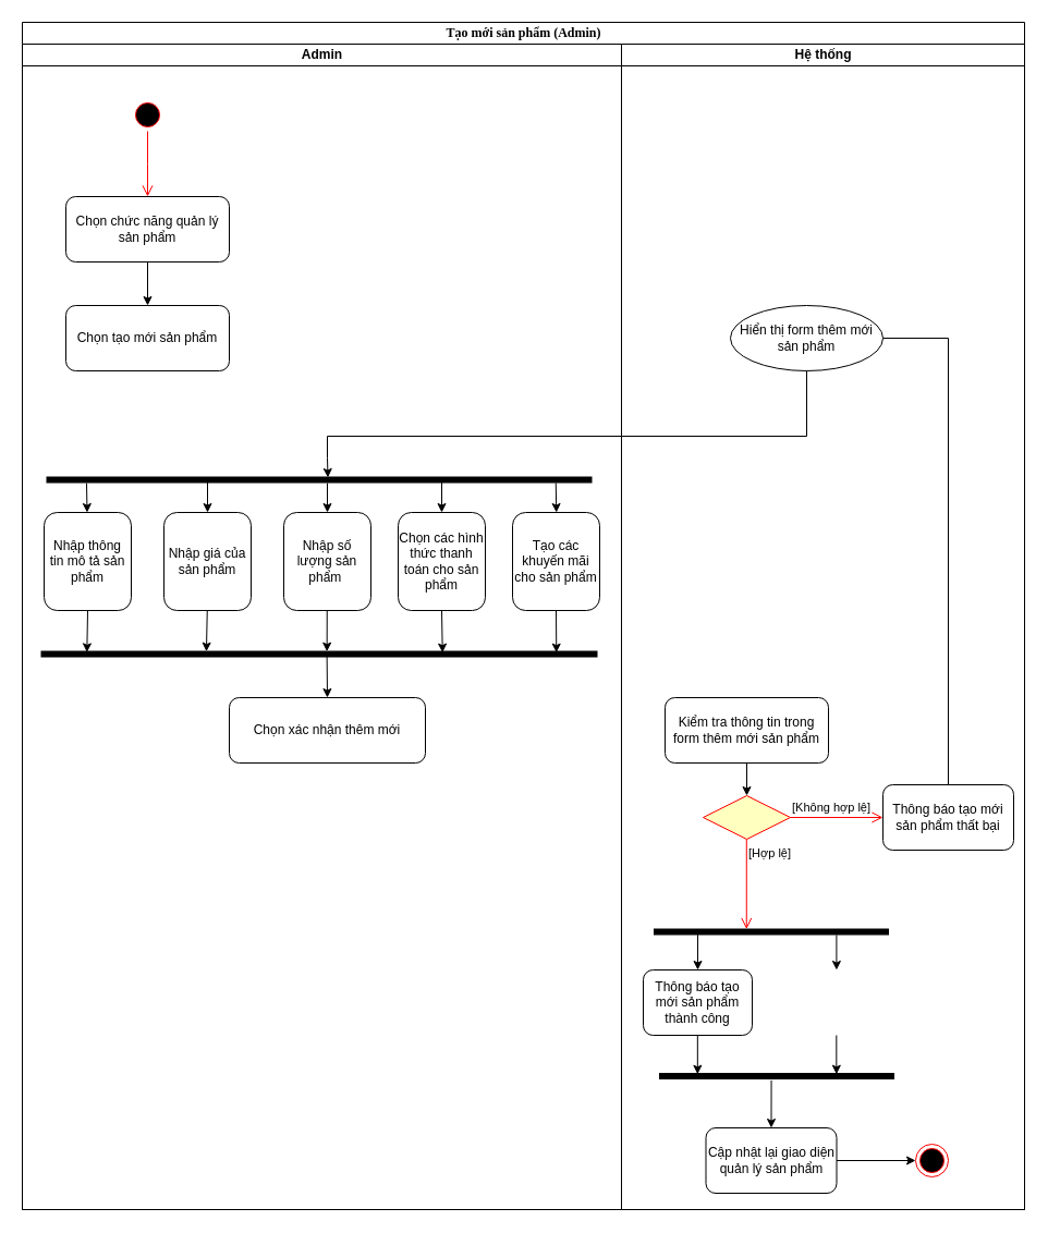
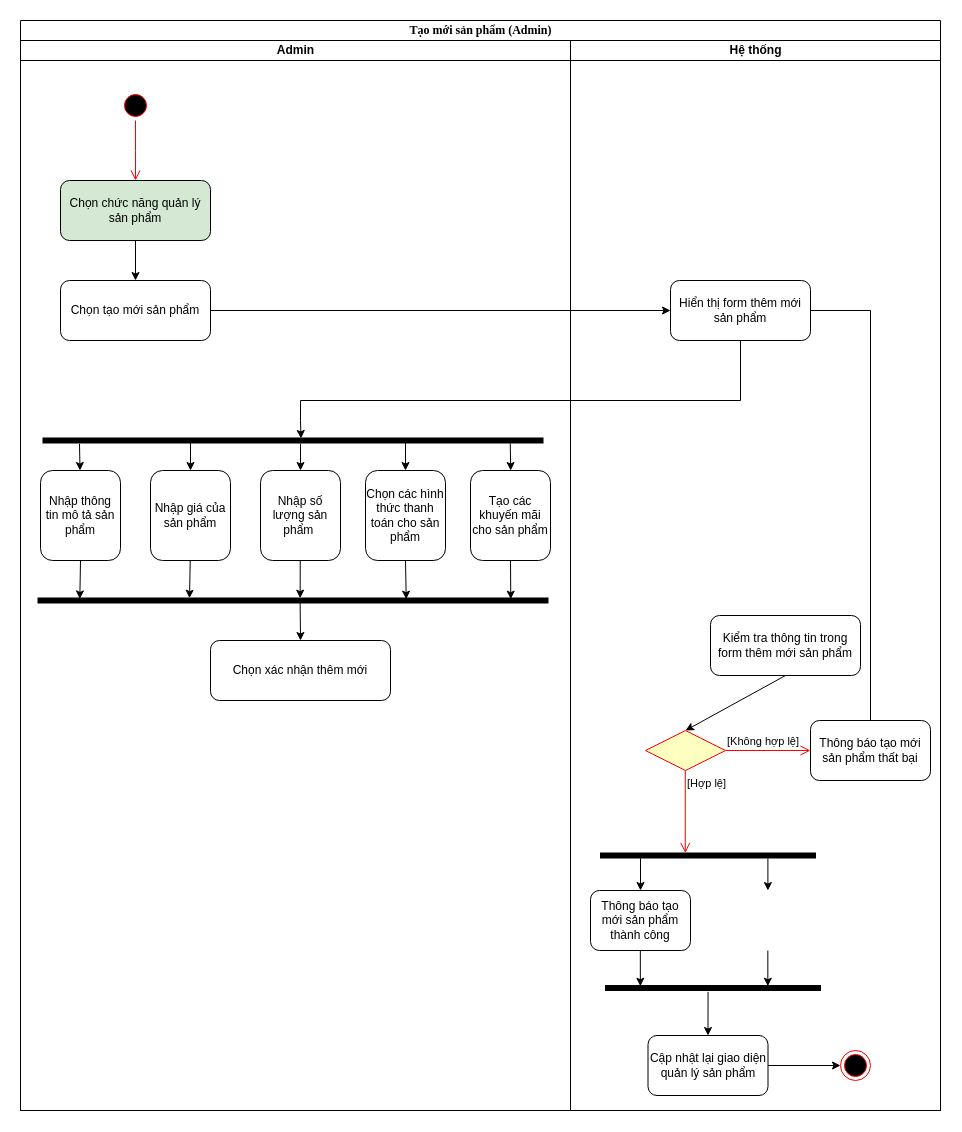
- <mxCell id="6" value="Chọn chức năng quản lý sản phẩm" style="rounded=1;whiteSpace=wrap;html=1;" vertex="1" parent="3"><mxGeometry x="40" y="140" width="150" height="60" as="geometry" /></mxCell>
+ <mxCell id="6" value="Chọn chức năng quản lý sản phẩm" style="rounded=1;whiteSpace=wrap;html=1;fillColor=#d5e8d4;" vertex="1" parent="3"><mxGeometry x="40" y="140" width="150" height="60" as="geometry" /></mxCell>
+ <mxCell id="25" value="" style="endArrow=classic;html=1;rounded=0;exitX=1;exitY=0.5;exitDx=0;exitDy=0;entryX=0;entryY=0.5;entryDx=0;entryDy=0;" edge="1" parent="2" source="7" target="28"><mxGeometry width="50" height="50" relative="1" as="geometry"><mxPoint x="360" y="400" as="sourcePoint" /><mxPoint x="480" y="290" as="targetPoint" /></mxGeometry></mxCell>
- <mxCell id="28" value="Hiển thị form thêm mới sản phẩm" style="ellipse;whiteSpace=wrap;html=1;" vertex="1" parent="27"><mxGeometry x="100" y="240" width="140" height="60" as="geometry" /></mxCell>
+ <mxCell id="28" value="Hiển thị form thêm mới sản phẩm" style="rounded=1;whiteSpace=wrap;html=1;" vertex="1" parent="27"><mxGeometry x="100" y="240" width="140" height="60" as="geometry" /></mxCell>
- <mxCell id="29" value="Kiểm tra thông tin trong form thêm mới sản phẩm" style="rounded=1;whiteSpace=wrap;html=1;" vertex="1" parent="27"><mxGeometry x="40" y="600" width="150" height="60" as="geometry" /></mxCell>
+ <mxCell id="29" value="Kiểm tra thông tin trong form thêm mới sản phẩm" style="rounded=1;whiteSpace=wrap;html=1;" vertex="1" parent="27"><mxGeometry x="140" y="575" width="150" height="60" as="geometry" /></mxCell>
